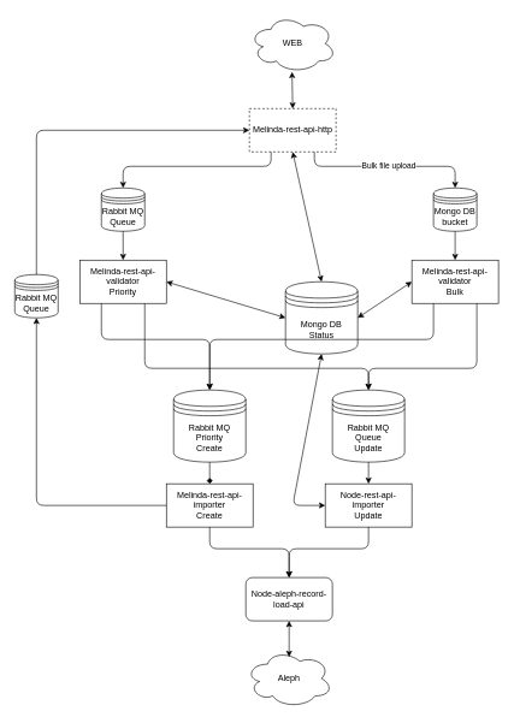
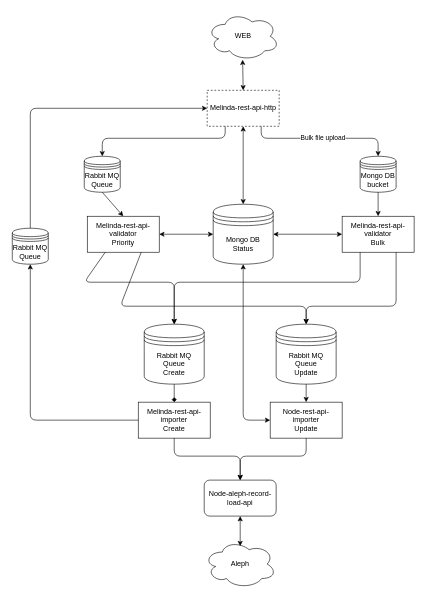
- <mxCell id="3" value="Melinda-rest-api-validator&lt;br&gt;Priority" style="rounded=0;whiteSpace=wrap;html=1;" vertex="1" parent="1"><mxGeometry x="110" y="360" width="120" height="60" as="geometry" /></mxCell>
+ <mxCell id="3" value="Melinda-rest-api-validator&lt;br&gt;Priority" style="rounded=0;whiteSpace=wrap;html=1;" vertex="1" parent="1"><mxGeometry x="145" y="360" width="120" height="60" as="geometry" /></mxCell>
- <mxCell id="15" value="Mongo DB&lt;br&gt;Status" style="shape=datastore;whiteSpace=wrap;html=1;" vertex="1" parent="1"><mxGeometry x="395" y="390" width="100" height="100" as="geometry" /></mxCell>
+ <mxCell id="15" value="Mongo DB&lt;br&gt;Status" style="shape=datastore;whiteSpace=wrap;html=1;" vertex="1" parent="1"><mxGeometry x="355" y="340" width="100" height="100" as="geometry" /></mxCell>
- <mxCell id="8" value="Rabbit MQ&lt;br&gt;Priority&lt;br&gt;Create" style="shape=datastore;whiteSpace=wrap;html=1;" vertex="1" parent="1"><mxGeometry x="240" y="540" width="100" height="100" as="geometry" /></mxCell>
+ <mxCell id="8" value="Rabbit MQ&lt;br&gt;Queue&lt;br&gt;Create" style="shape=datastore;whiteSpace=wrap;html=1;" vertex="1" parent="1"><mxGeometry x="240" y="540" width="100" height="100" as="geometry" /></mxCell>
